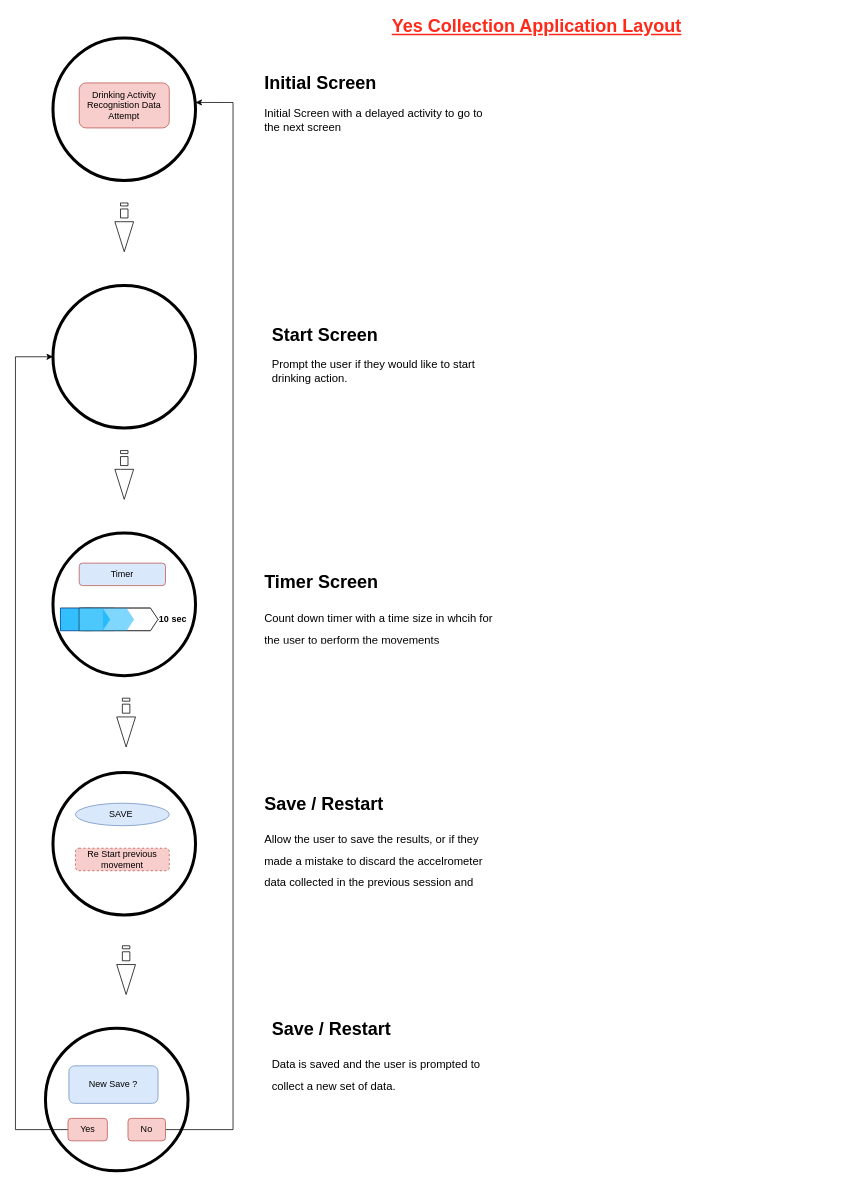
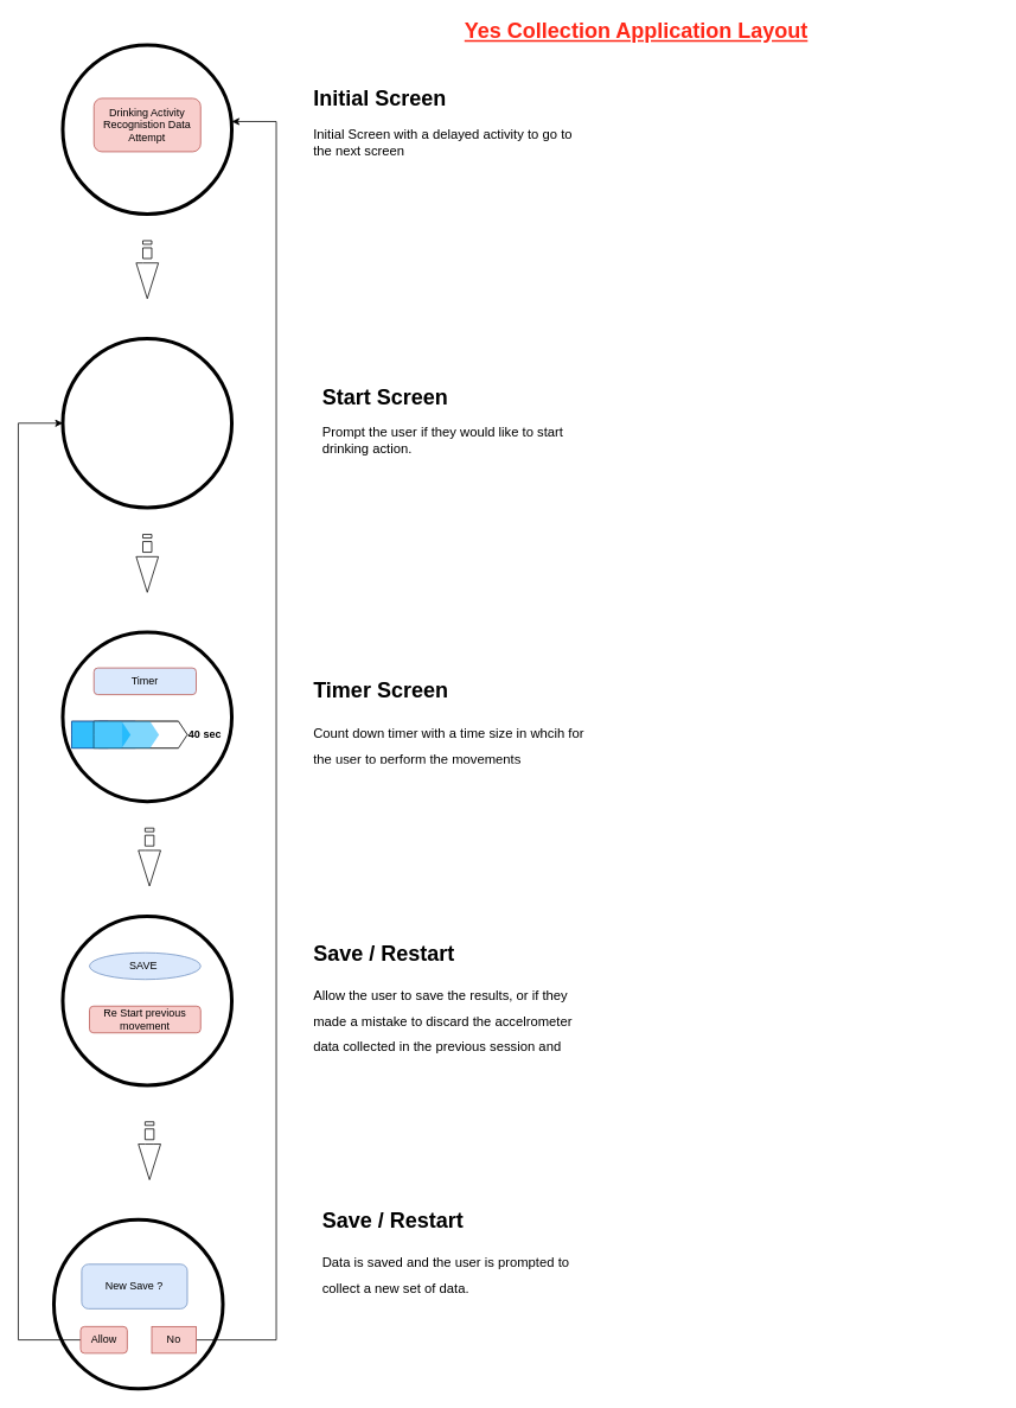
- <mxCell id="26" value="&lt;b&gt;10 sec&lt;/b&gt;" style="text;html=1;align=center;verticalAlign=middle;whiteSpace=wrap;rounded=0;" vertex="1" parent="1"><mxGeometry x="200" y="810" width="60" height="30" as="geometry" /></mxCell>
+ <mxCell id="26" value="&lt;b&gt;40 sec&lt;/b&gt;" style="text;html=1;align=center;verticalAlign=middle;whiteSpace=wrap;rounded=0;" vertex="1" parent="1"><mxGeometry x="200" y="810" width="60" height="30" as="geometry" /></mxCell>
- <mxCell id="15" value="Re Start previous movement" style="rounded=1;whiteSpace=wrap;html=1;fillColor=#f8cecc;strokeColor=#b85450;dashed=1;" vertex="1" parent="1"><mxGeometry x="100" y="1130" width="125" height="30" as="geometry" /></mxCell>
+ <mxCell id="15" value="Re Start previous movement" style="rounded=1;whiteSpace=wrap;html=1;fillColor=#f8cecc;strokeColor=#b85450;" vertex="1" parent="1"><mxGeometry x="100" y="1130" width="125" height="30" as="geometry" /></mxCell>
- <mxCell id="30" value="Yes" style="rounded=1;whiteSpace=wrap;html=1;fillColor=#f8cecc;strokeColor=#b85450;" vertex="1" parent="1"><mxGeometry x="90" y="1490" width="52.5" height="30" as="geometry" /></mxCell>
+ <mxCell id="30" value="Allow" style="rounded=1;whiteSpace=wrap;html=1;fillColor=#f8cecc;strokeColor=#b85450;" vertex="1" parent="1"><mxGeometry x="90" y="1490" width="52.5" height="30" as="geometry" /></mxCell>
- <mxCell id="34" value="No" style="rounded=1;whiteSpace=wrap;html=1;fillColor=#f8cecc;strokeColor=#b85450;" vertex="1" parent="1"><mxGeometry x="170" y="1490" width="50" height="30" as="geometry" /></mxCell>
+ <mxCell id="34" value="No" style="whiteSpace=wrap;html=1;fillColor=#f8cecc;strokeColor=#b85450;rounded=0;" vertex="1" parent="1"><mxGeometry x="170" y="1490" width="50" height="30" as="geometry" /></mxCell>
